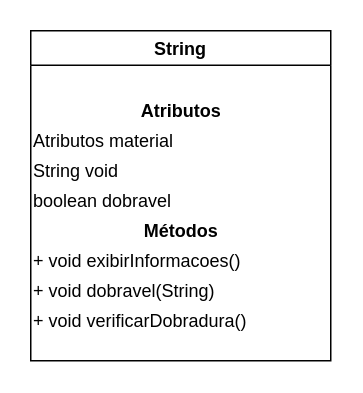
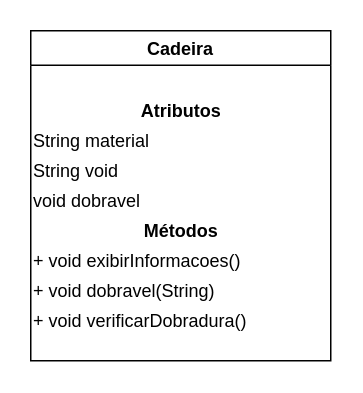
- <mxCell id="2" value="String" style="swimlane;fontStyle=1;childLayout=stackLayout;" vertex="1" parent="1"><mxGeometry x="20" y="20" width="200" height="220" as="geometry" /></mxCell>
+ <mxCell id="2" value="Cadeira" style="swimlane;fontStyle=1;childLayout=stackLayout;" vertex="1" parent="1"><mxGeometry x="20" y="20" width="200" height="220" as="geometry" /></mxCell>
- <mxCell id="4" value="Atributos material" style="text;html=1" vertex="1" parent="2" connectable="0"><mxGeometry y="60" width="200" height="20" as="geometry" /></mxCell>
+ <mxCell id="4" value="String material" style="text;html=1" vertex="1" parent="2" connectable="0"><mxGeometry y="60" width="200" height="20" as="geometry" /></mxCell>
- <mxCell id="6" value="boolean dobravel" style="text;html=1" vertex="1" parent="2" connectable="0"><mxGeometry y="100" width="200" height="20" as="geometry" /></mxCell>
+ <mxCell id="6" value="void dobravel" style="text;html=1" vertex="1" parent="2" connectable="0"><mxGeometry y="100" width="200" height="20" as="geometry" /></mxCell>
